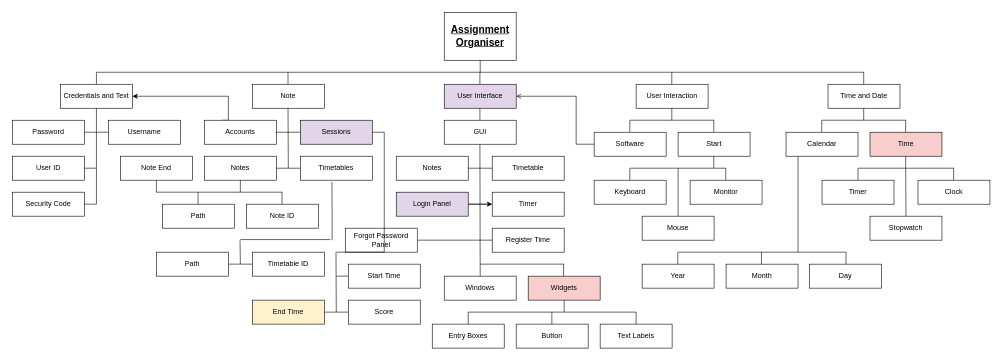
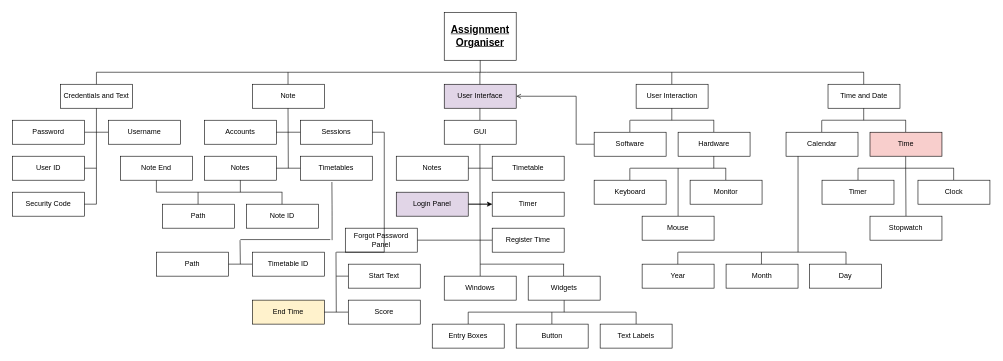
- <mxCell id="69" style="edgeStyle=orthogonalEdgeStyle;rounded=0;orthogonalLoop=1;jettySize=auto;html=1;exitX=0.25;exitY=0;exitDx=0;exitDy=0;entryX=1;entryY=0.5;entryDx=0;entryDy=0;" parent="1" source="70" target="3" edge="1"><mxGeometry relative="1" as="geometry"><Array as="points"><mxPoint x="380" y="200" /><mxPoint x="380" y="160" /></Array></mxGeometry></mxCell>
- <mxCell id="68" value="Sessions" style="rounded=0;whiteSpace=wrap;html=1;fillColor=#e1d5e7;" parent="1" vertex="1"><mxGeometry x="500" y="200" width="120" height="40" as="geometry" /></mxCell>
+ <mxCell id="68" value="Sessions" style="rounded=0;whiteSpace=wrap;html=1;" parent="1" vertex="1"><mxGeometry x="500" y="200" width="120" height="40" as="geometry" /></mxCell>
- <mxCell id="33" value="Start" style="rounded=0;whiteSpace=wrap;html=1;" parent="1" vertex="1"><mxGeometry x="1130" y="220" width="120" height="40" as="geometry" /></mxCell>
+ <mxCell id="33" value="Hardware" style="rounded=0;whiteSpace=wrap;html=1;" parent="1" vertex="1"><mxGeometry x="1130" y="220" width="120" height="40" as="geometry" /></mxCell>
- <mxCell id="64" value="Start Time" style="rounded=0;whiteSpace=wrap;html=1;" parent="1" vertex="1"><mxGeometry x="580" y="440" width="120" height="40" as="geometry" /></mxCell>
+ <mxCell id="64" value="Start Text" style="rounded=0;whiteSpace=wrap;html=1;" parent="1" vertex="1"><mxGeometry x="580" y="440" width="120" height="40" as="geometry" /></mxCell>
- <mxCell id="37" value="Widgets" style="rounded=0;whiteSpace=wrap;html=1;fillColor=#f8cecc;" parent="1" vertex="1"><mxGeometry x="880" y="460" width="120" height="40" as="geometry" /></mxCell>
+ <mxCell id="37" value="Widgets" style="rounded=0;whiteSpace=wrap;html=1;" parent="1" vertex="1"><mxGeometry x="880" y="460" width="120" height="40" as="geometry" /></mxCell>
